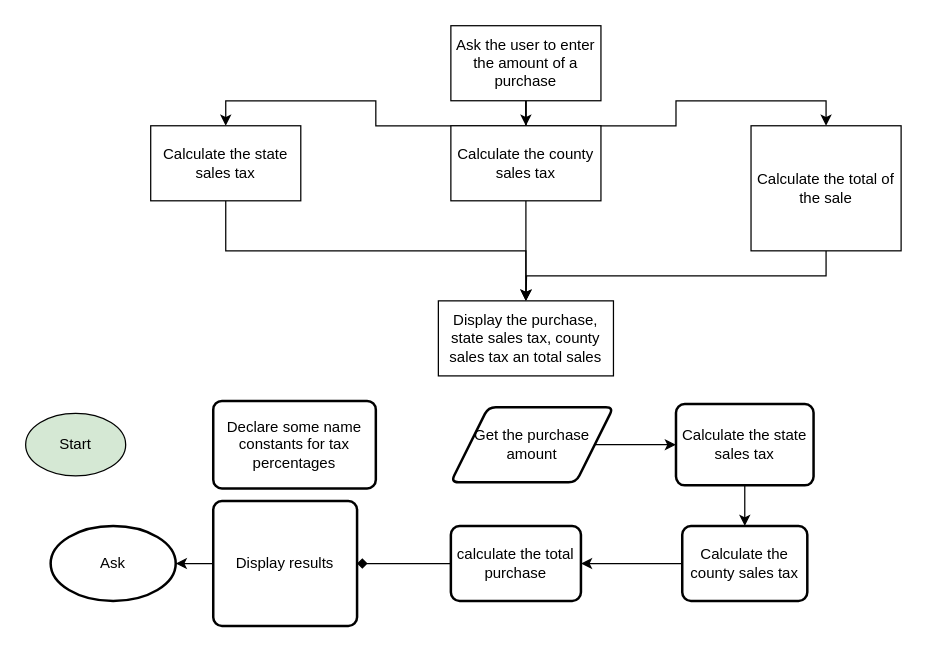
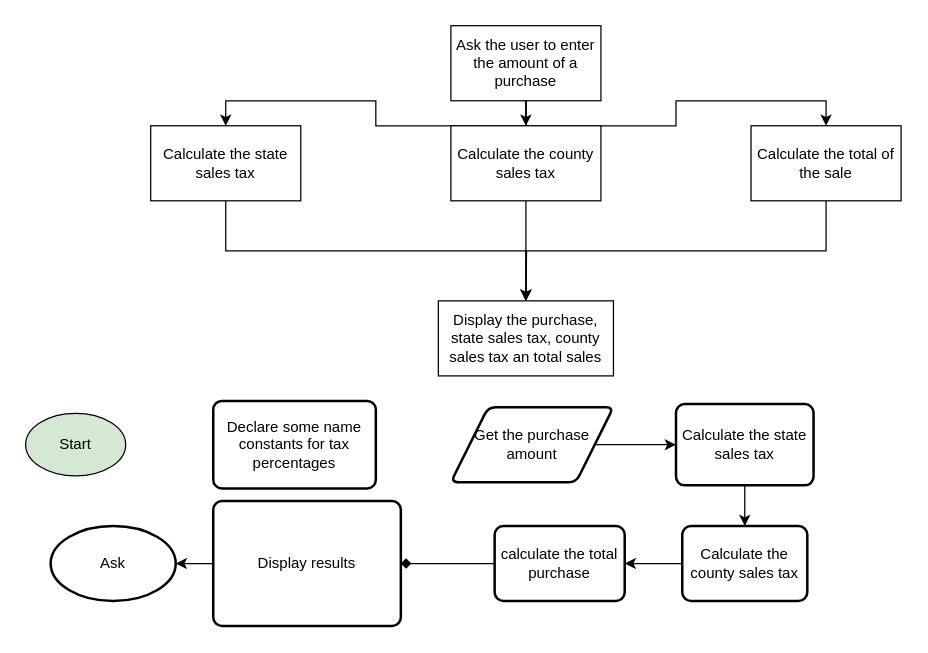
- <mxCell id="11" value="Calculate the total of the sale" style="rounded=0;whiteSpace=wrap;html=1;" parent="1" vertex="1"><mxGeometry x="600" y="100" width="120" height="100" as="geometry" /></mxCell>
+ <mxCell id="11" value="Calculate the total of the sale" style="rounded=0;whiteSpace=wrap;html=1;" parent="1" vertex="1"><mxGeometry x="600" y="100" width="120" height="60" as="geometry" /></mxCell>
- <mxCell id="24" value="Display results" style="rounded=1;whiteSpace=wrap;html=1;absoluteArcSize=1;arcSize=14;strokeWidth=2;" vertex="1" parent="1"><mxGeometry x="170" y="400" width="115" height="100" as="geometry" /></mxCell>
+ <mxCell id="24" value="Display results" style="rounded=1;whiteSpace=wrap;html=1;absoluteArcSize=1;arcSize=14;strokeWidth=2;" vertex="1" parent="1"><mxGeometry x="170" y="400" width="150" height="100" as="geometry" /></mxCell>
- <mxCell id="22" value="calculate the total purchase" style="rounded=1;whiteSpace=wrap;html=1;absoluteArcSize=1;arcSize=14;strokeWidth=2;" vertex="1" parent="1"><mxGeometry x="360" y="420" width="104" height="60" as="geometry" /></mxCell>
+ <mxCell id="22" value="calculate the total purchase" style="rounded=1;whiteSpace=wrap;html=1;absoluteArcSize=1;arcSize=14;strokeWidth=2;" vertex="1" parent="1"><mxGeometry x="395" y="420" width="104" height="60" as="geometry" /></mxCell>
